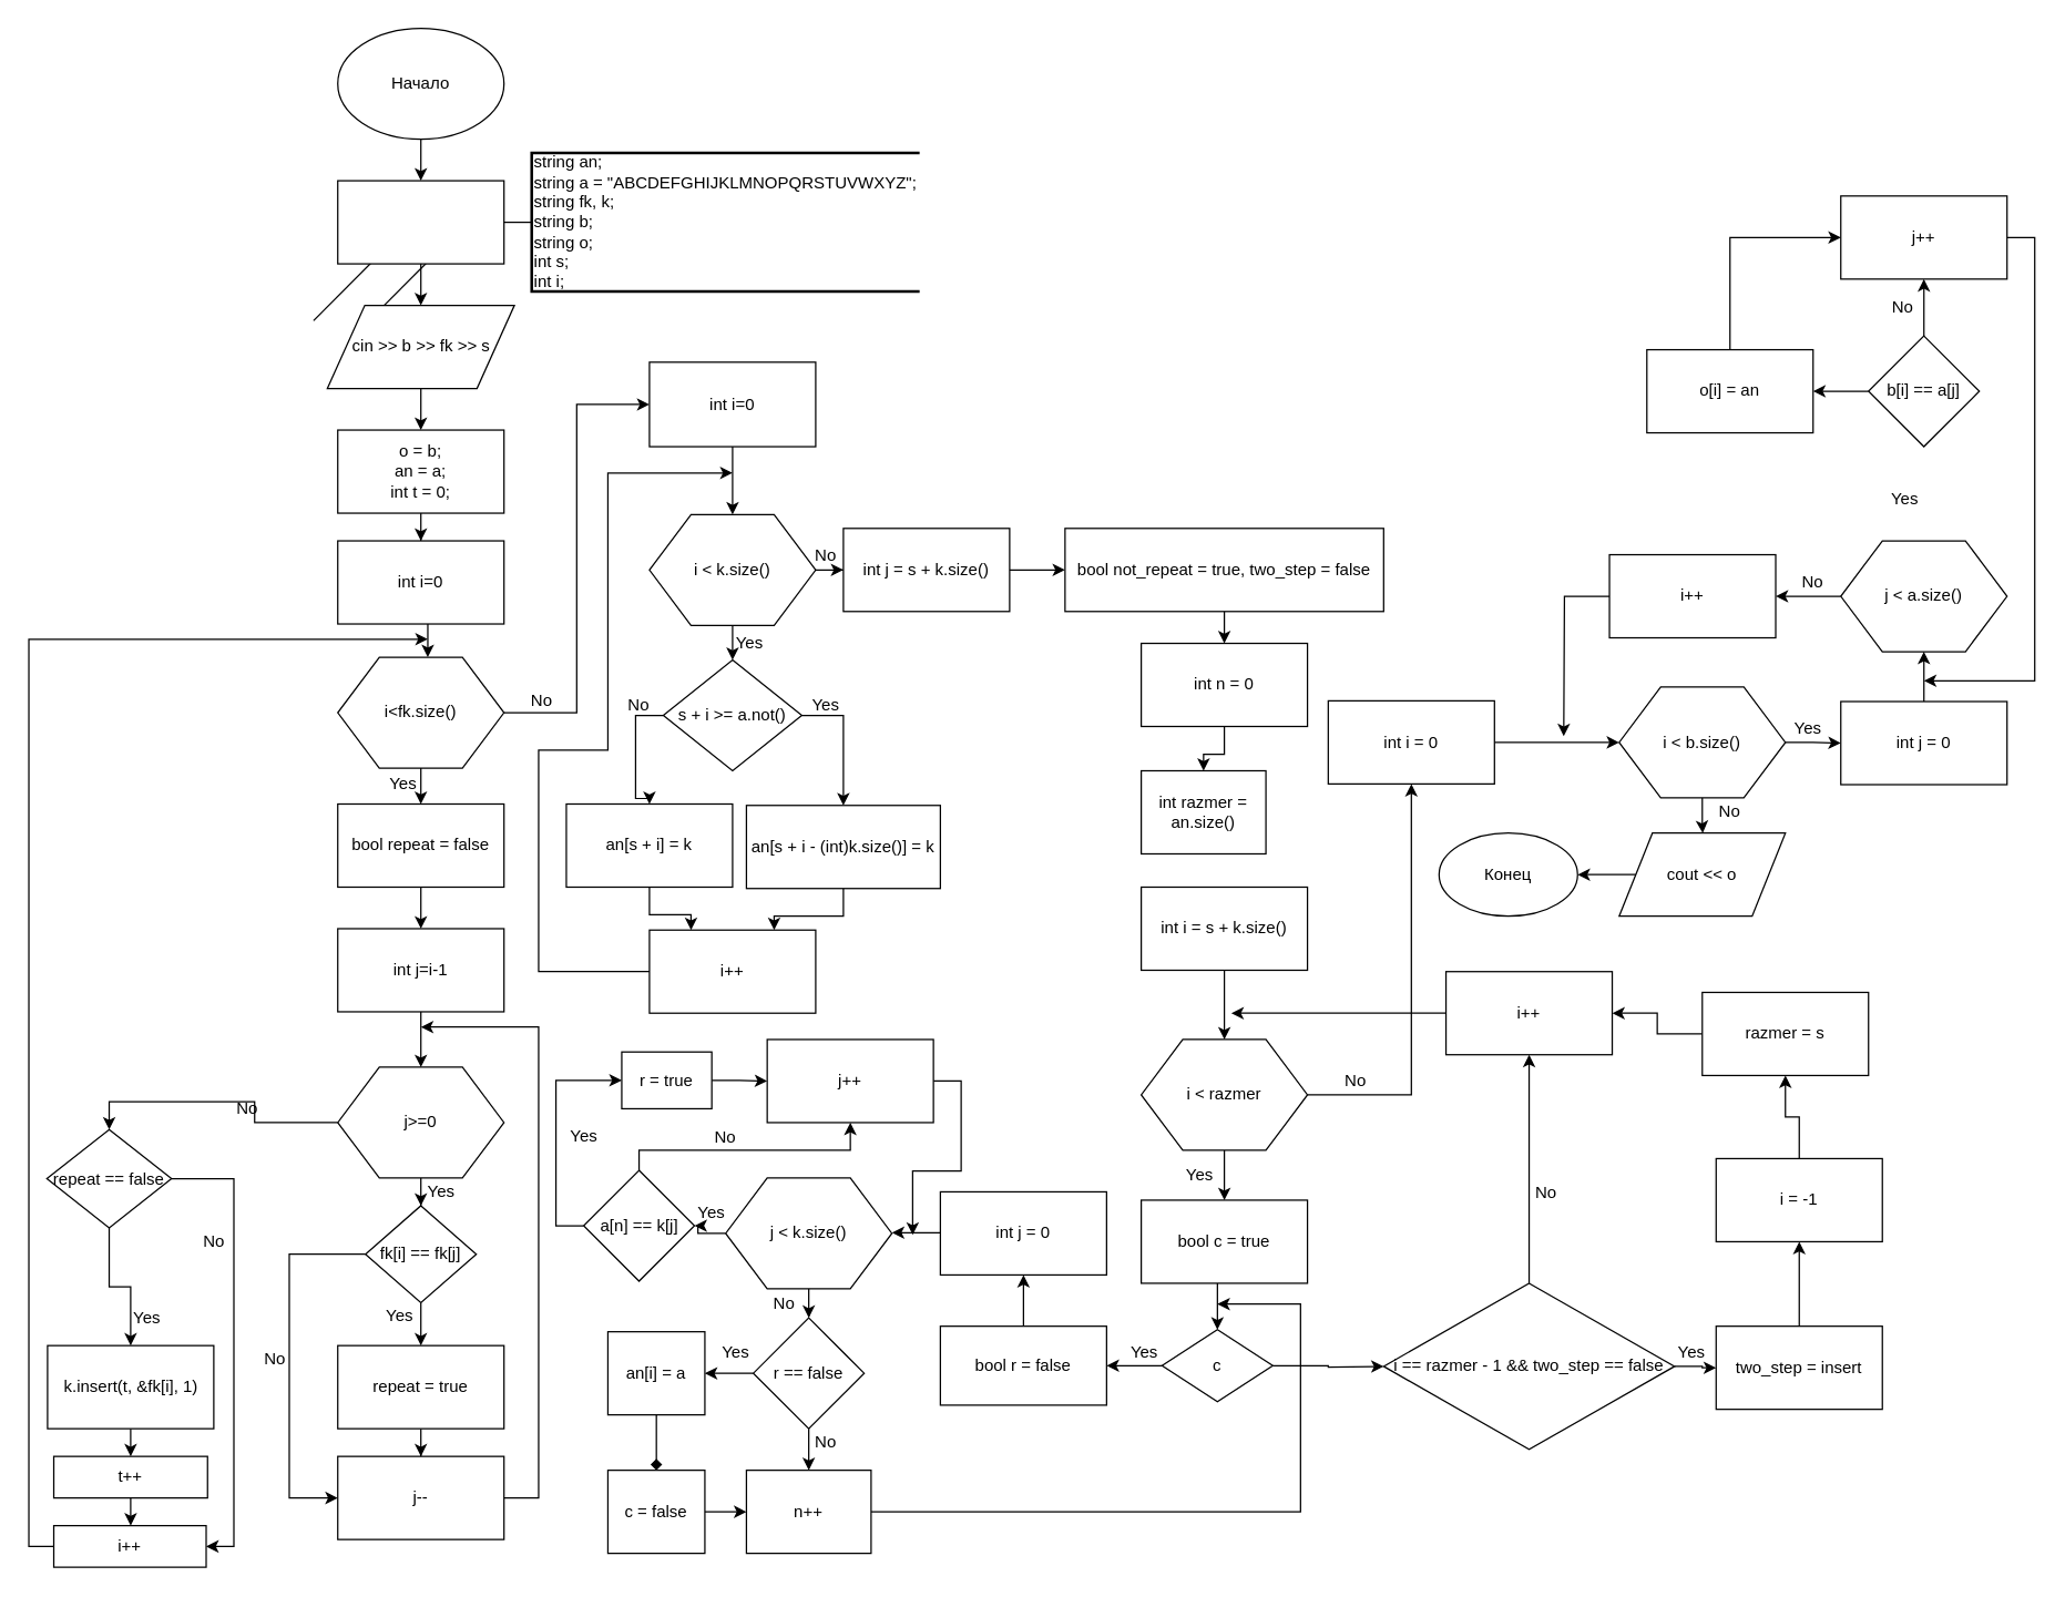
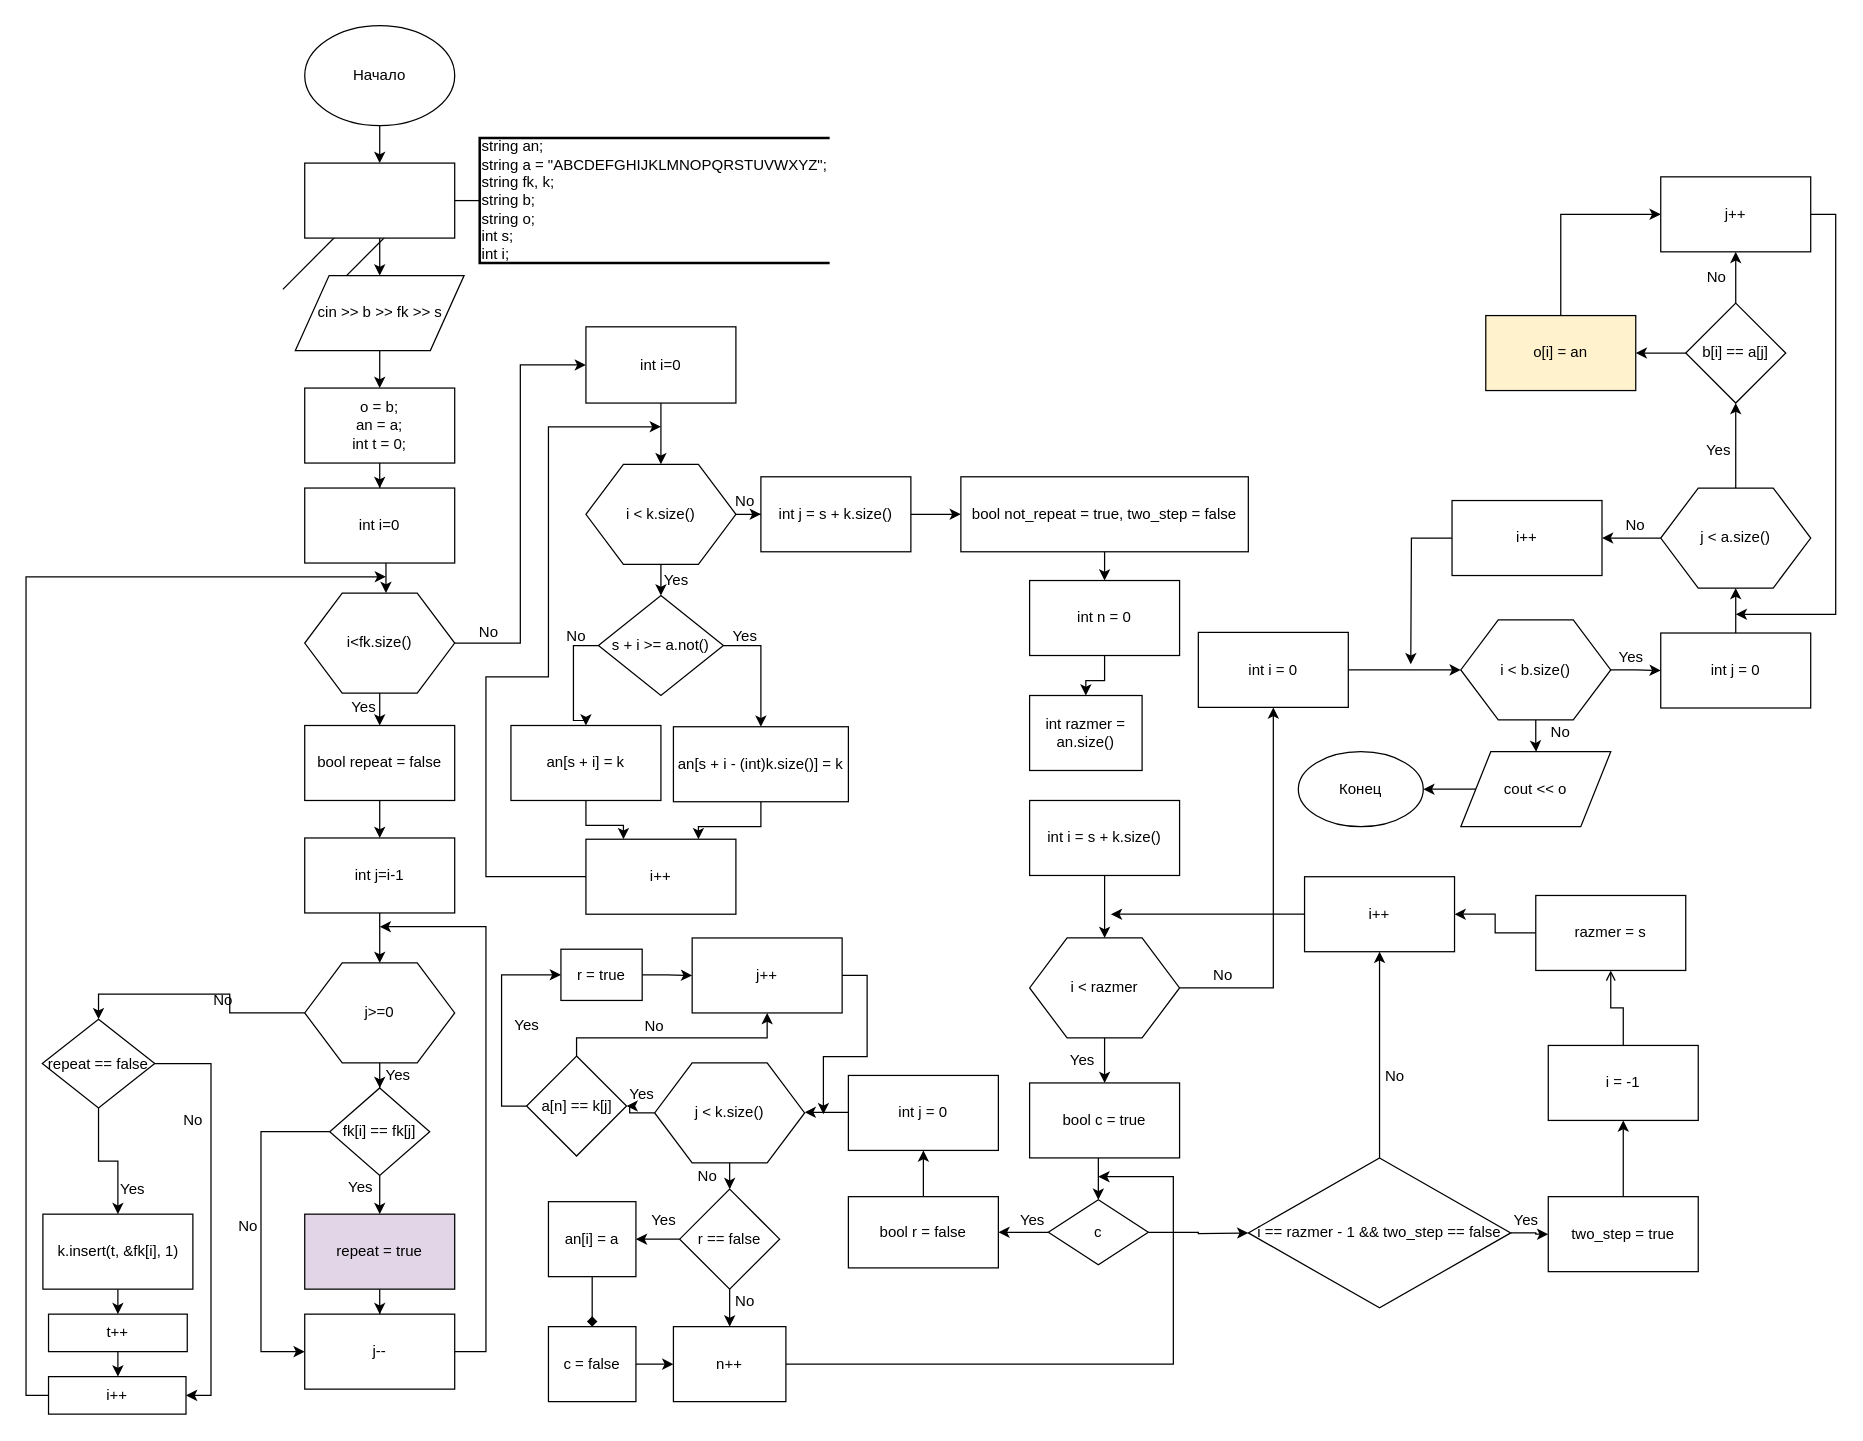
- <mxCell id="173" value="o[i] = an" style="rounded=0;whiteSpace=wrap;html=1;" parent="1" vertex="1"><mxGeometry x="1188" y="252" width="120" height="60" as="geometry" /></mxCell>
+ <mxCell id="173" value="o[i] = an" style="rounded=0;whiteSpace=wrap;html=1;fillColor=#fff2cc;" parent="1" vertex="1"><mxGeometry x="1188" y="252" width="120" height="60" as="geometry" /></mxCell>
+ <mxCell id="158" value="" style="edgeStyle=orthogonalEdgeStyle;rounded=0;orthogonalLoop=1;jettySize=auto;html=1;" parent="1" source="159" target="168" edge="1"><mxGeometry relative="1" as="geometry" /></mxCell>
- <mxCell id="141" value="" style="edgeStyle=orthogonalEdgeStyle;rounded=0;orthogonalLoop=1;jettySize=auto;html=1;" parent="1" source="142" target="144" edge="1"><mxGeometry relative="1" as="geometry" /></mxCell>
+ <mxCell id="141" value="" style="edgeStyle=orthogonalEdgeStyle;rounded=0;orthogonalLoop=1;jettySize=auto;html=1;endArrow=open;" parent="1" source="142" target="144" edge="1"><mxGeometry relative="1" as="geometry" /></mxCell>
- <mxCell id="140" value="two_step = insert" style="rounded=0;whiteSpace=wrap;html=1;" parent="1" vertex="1"><mxGeometry x="1238" y="957" width="120" height="60" as="geometry" /></mxCell>
+ <mxCell id="140" value="two_step = true" style="rounded=0;whiteSpace=wrap;html=1;" parent="1" vertex="1"><mxGeometry x="1238" y="957" width="120" height="60" as="geometry" /></mxCell>
- <mxCell id="46" value="repeat = true" style="rounded=0;whiteSpace=wrap;html=1;" parent="1" vertex="1"><mxGeometry x="243" y="971" width="120" height="60" as="geometry" /></mxCell>
+ <mxCell id="46" value="repeat = true" style="rounded=0;whiteSpace=wrap;html=1;fillColor=#e1d5e7;" parent="1" vertex="1"><mxGeometry x="243" y="971" width="120" height="60" as="geometry" /></mxCell>
